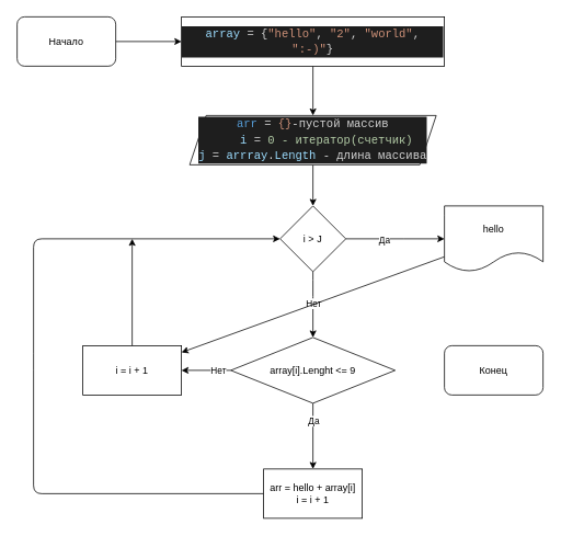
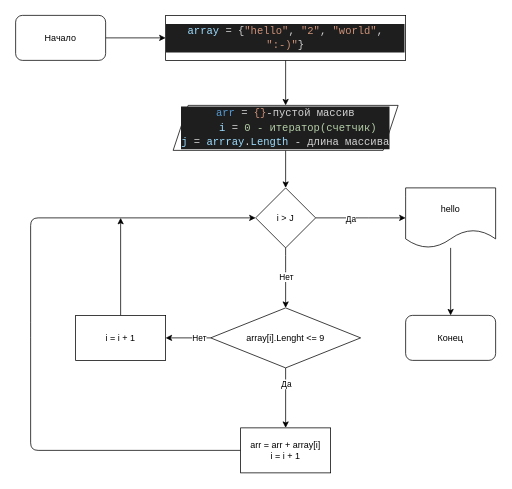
- <mxCell id="13" value="" style="edgeStyle=none;html=1;" edge="1" parent="1" source="14" target="24"><mxGeometry relative="1" as="geometry" /></mxCell>
+ <mxCell id="13" value="" style="edgeStyle=none;html=1;" edge="1" parent="1" source="14" target="15"><mxGeometry relative="1" as="geometry" /></mxCell>
- <mxCell id="22" value="arr = hello + array[i]&lt;br&gt;i = i + 1" style="rounded=0;whiteSpace=wrap;html=1;" vertex="1" parent="1"><mxGeometry x="320" y="570" width="120" height="60" as="geometry" /></mxCell>
+ <mxCell id="22" value="arr = arr + array[i]&lt;br&gt;i = i + 1" style="rounded=0;whiteSpace=wrap;html=1;" vertex="1" parent="1"><mxGeometry x="320" y="570" width="120" height="60" as="geometry" /></mxCell>
